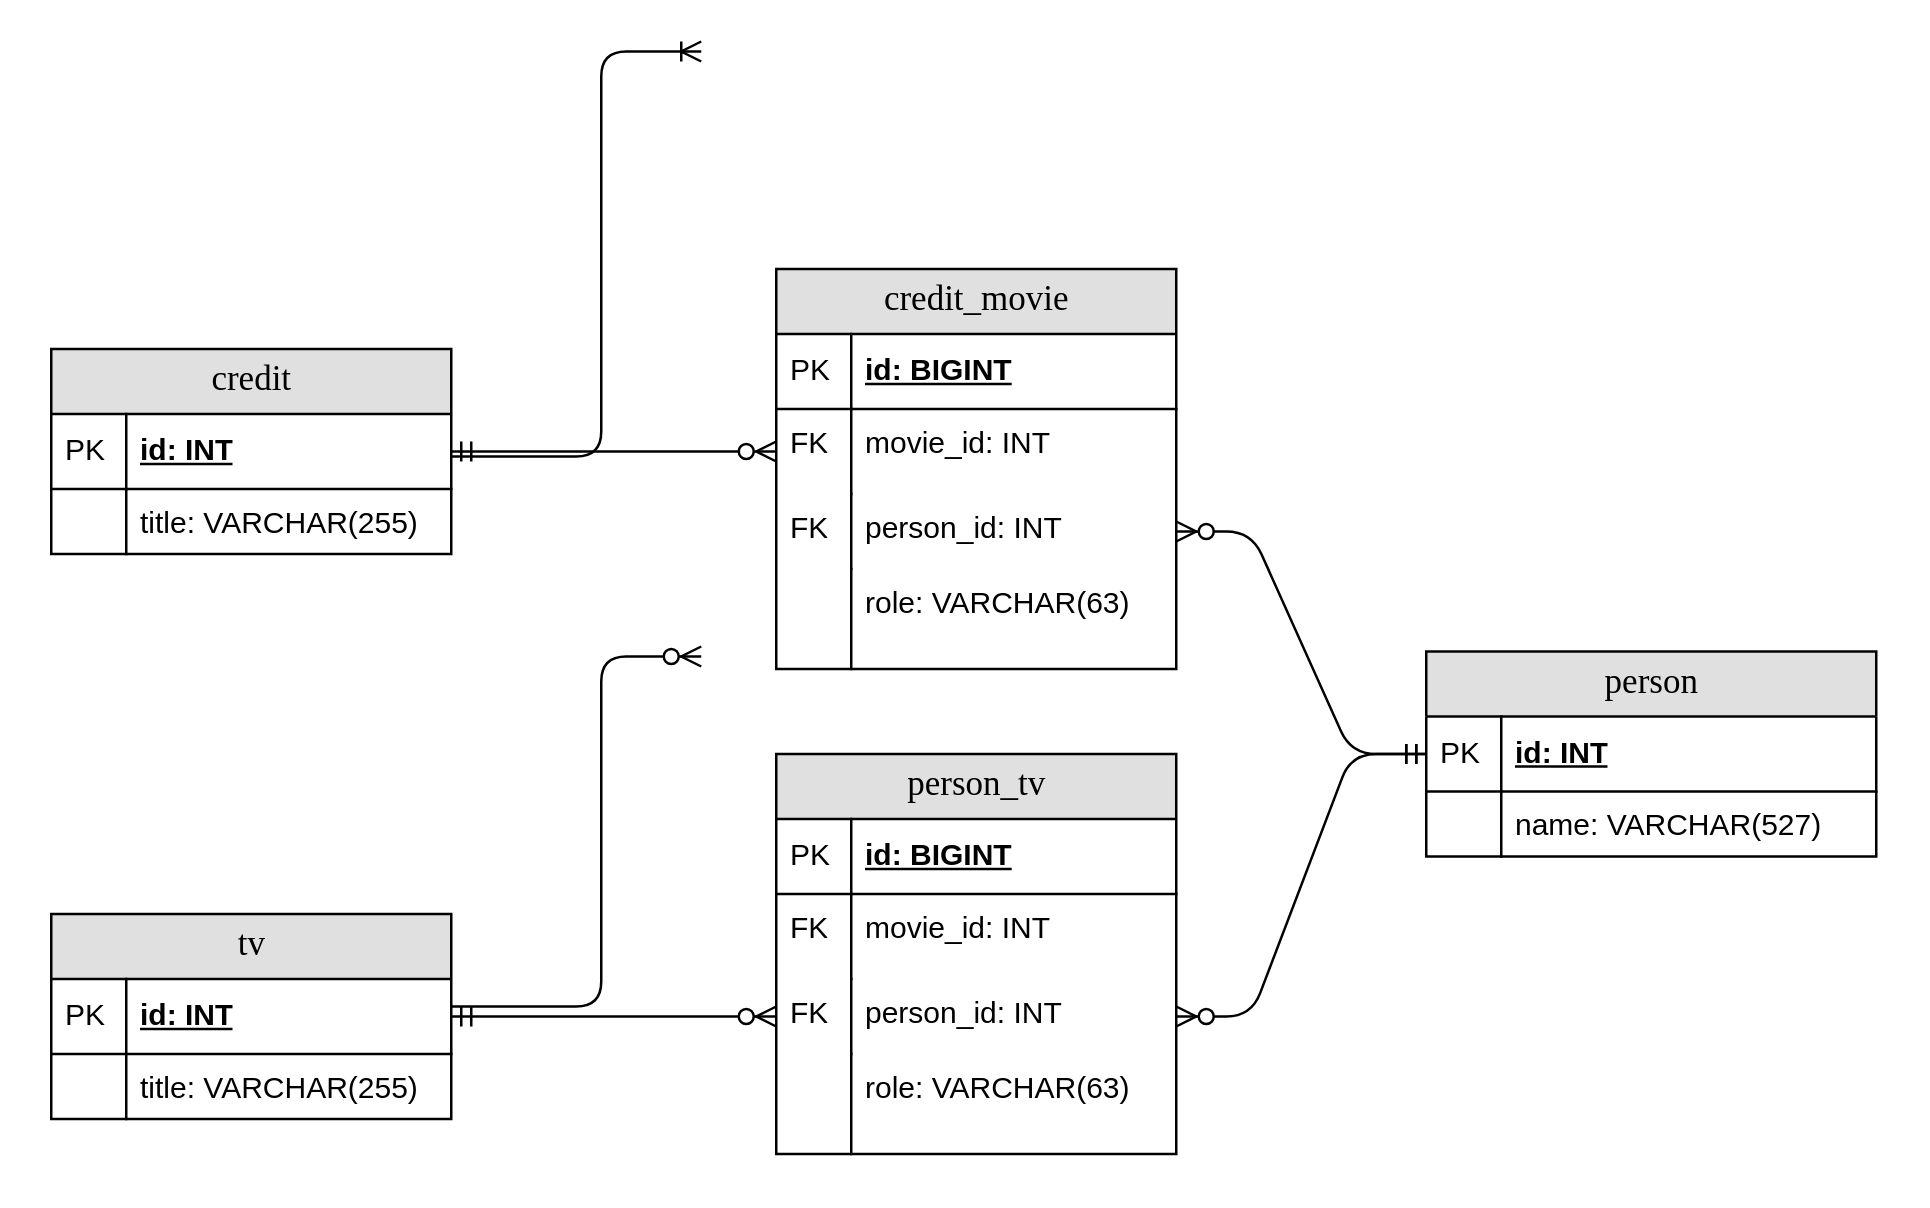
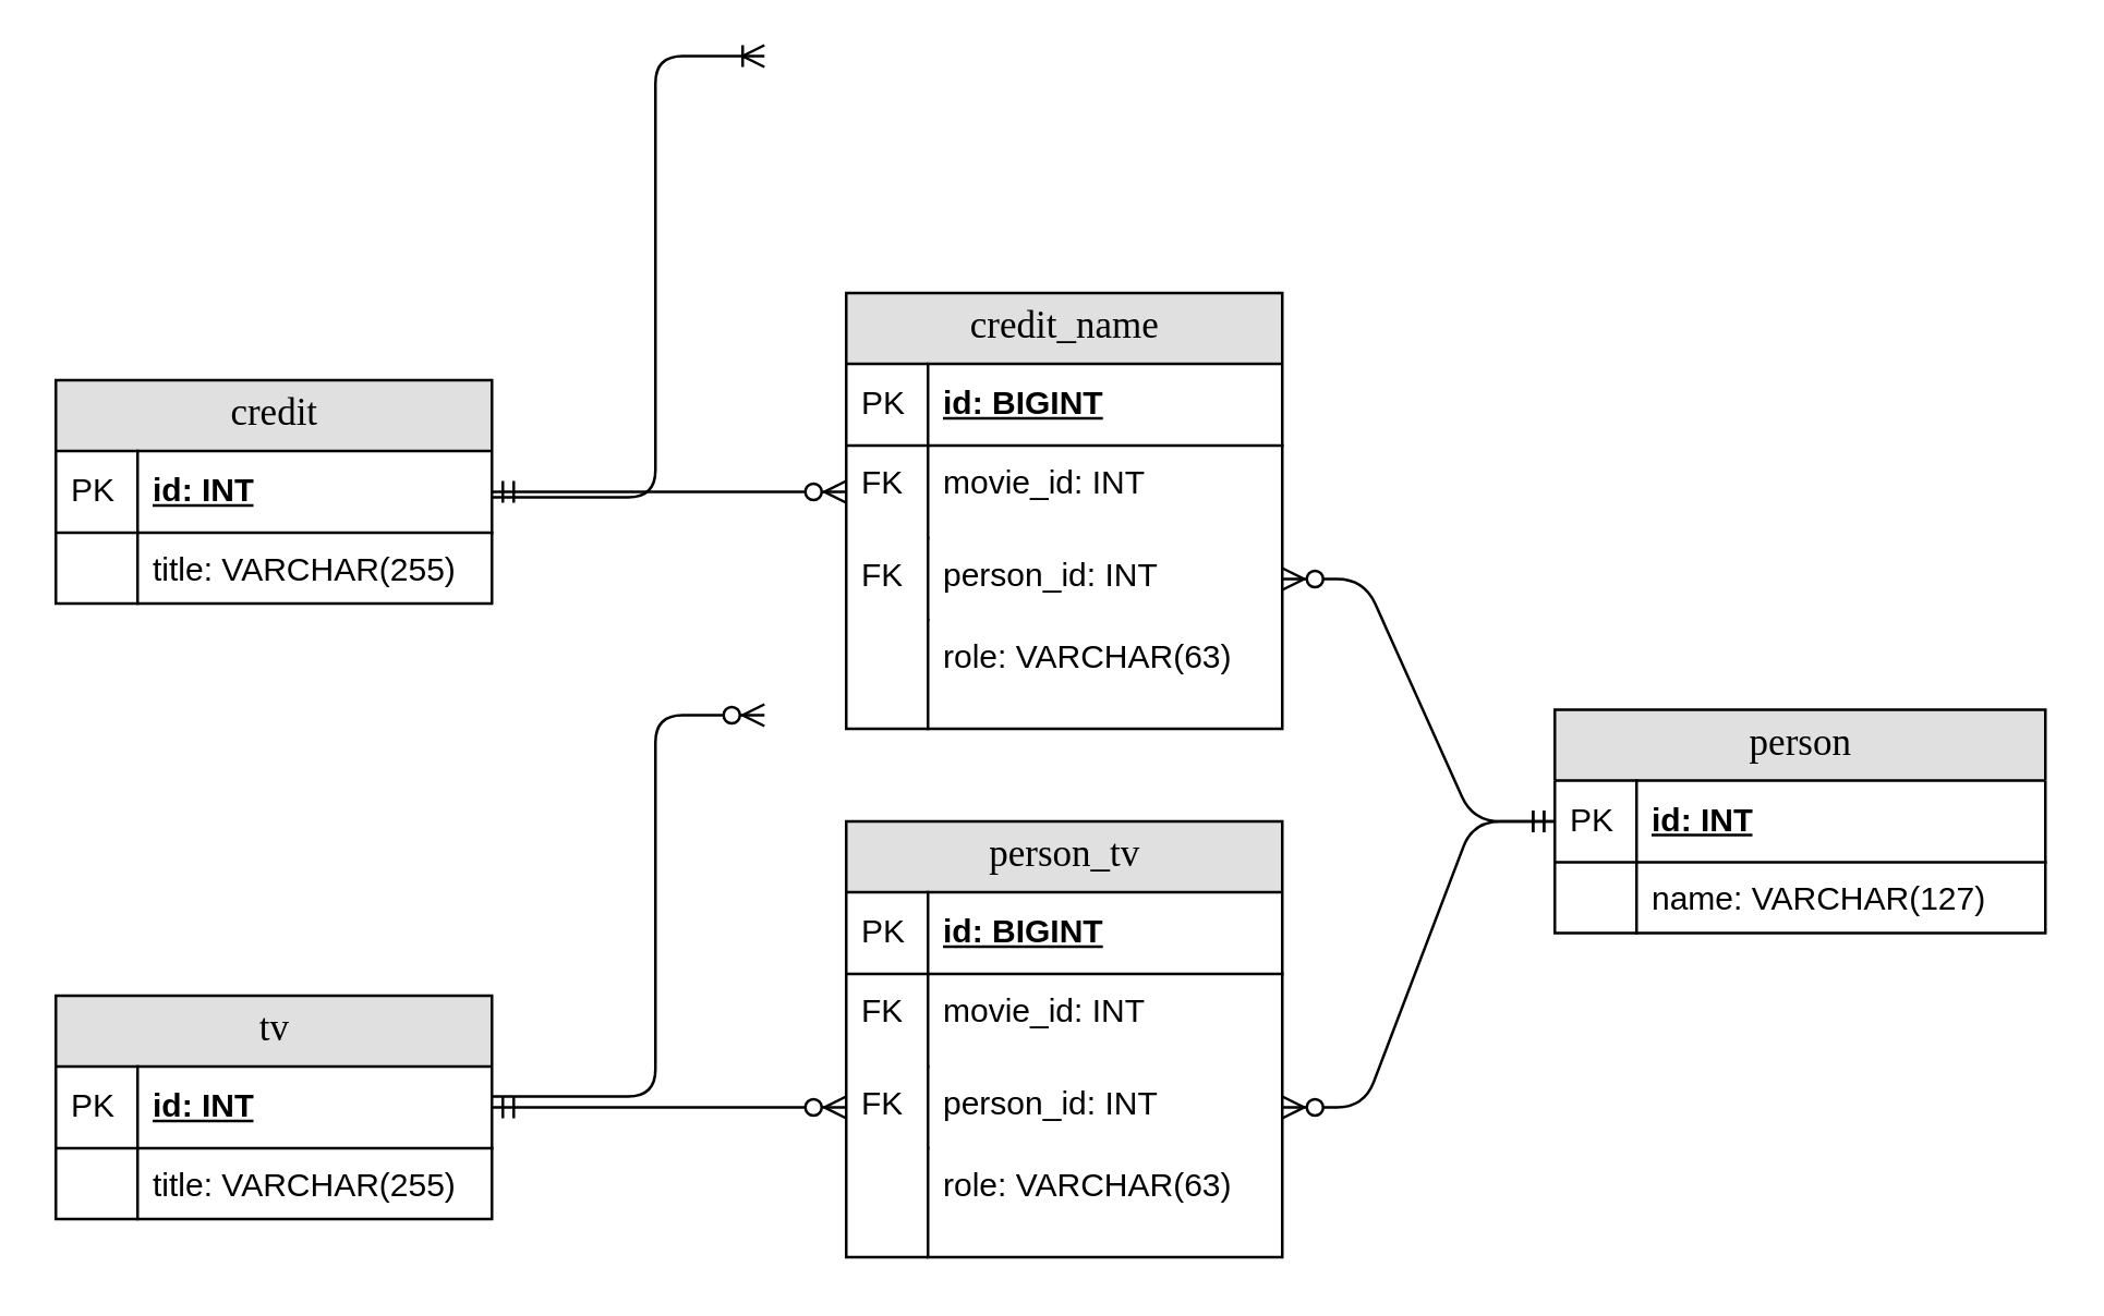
- <mxCell id="9" value="&lt;div&gt;credit_movie&lt;/div&gt;" style="swimlane;html=1;fontStyle=0;childLayout=stackLayout;horizontal=1;startSize=26;fillColor=#e0e0e0;horizontalStack=0;resizeParent=1;resizeLast=0;collapsible=1;marginBottom=0;swimlaneFillColor=#ffffff;align=center;rounded=0;shadow=0;comic=0;labelBackgroundColor=none;strokeColor=#000000;strokeWidth=1;fontFamily=Verdana;fontSize=14;fontColor=#000000;swimlaneLine=1;" vertex="1" parent="8"><mxGeometry y="-3" width="160" height="160" as="geometry" /></mxCell>
+ <mxCell id="9" value="&lt;div&gt;credit_name&lt;/div&gt;" style="swimlane;html=1;fontStyle=0;childLayout=stackLayout;horizontal=1;startSize=26;fillColor=#e0e0e0;horizontalStack=0;resizeParent=1;resizeLast=0;collapsible=1;marginBottom=0;swimlaneFillColor=#ffffff;align=center;rounded=0;shadow=0;comic=0;labelBackgroundColor=none;strokeColor=#000000;strokeWidth=1;fontFamily=Verdana;fontSize=14;fontColor=#000000;swimlaneLine=1;" vertex="1" parent="8"><mxGeometry y="-3" width="160" height="160" as="geometry" /></mxCell>
- <mxCell id="44" value="&lt;div&gt;name: VARCHAR(527)&lt;/div&gt;" style="shape=partialRectangle;top=0;left=0;right=0;bottom=0;html=1;align=left;verticalAlign=top;fillColor=none;spacingLeft=34;spacingRight=4;whiteSpace=wrap;overflow=hidden;rotatable=0;points=[[0,0.5],[1,0.5]];portConstraint=eastwest;dropTarget=0;" vertex="1" parent="41"><mxGeometry y="56" width="180" height="26" as="geometry" /></mxCell>
+ <mxCell id="44" value="&lt;div&gt;name: VARCHAR(127)&lt;/div&gt;" style="shape=partialRectangle;top=0;left=0;right=0;bottom=0;html=1;align=left;verticalAlign=top;fillColor=none;spacingLeft=34;spacingRight=4;whiteSpace=wrap;overflow=hidden;rotatable=0;points=[[0,0.5],[1,0.5]];portConstraint=eastwest;dropTarget=0;" vertex="1" parent="41"><mxGeometry y="56" width="180" height="26" as="geometry" /></mxCell>
